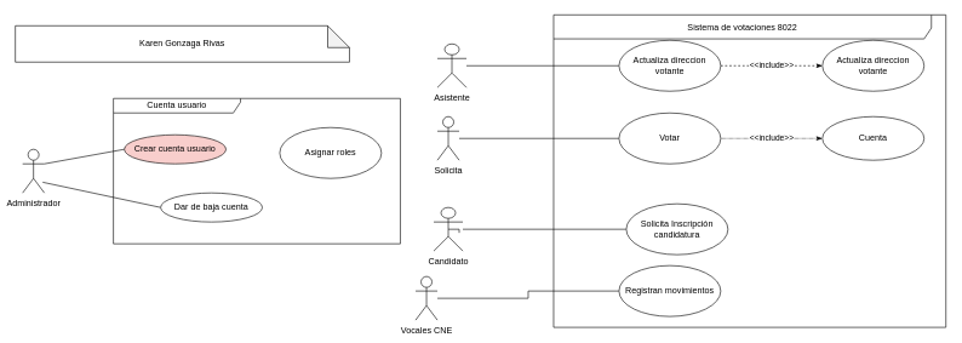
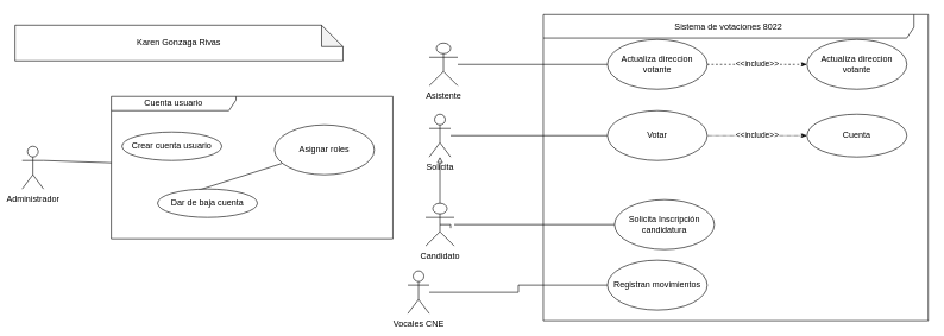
- <mxCell id="24" value="Crear cuenta usuario" style="ellipse;whiteSpace=wrap;html=1;fillColor=#f8cecc;" vertex="1" parent="1"><mxGeometry x="170" y="185" width="140" height="40" as="geometry" /></mxCell>
+ <mxCell id="24" value="Crear cuenta usuario" style="ellipse;whiteSpace=wrap;html=1;" vertex="1" parent="1"><mxGeometry x="170" y="185" width="140" height="40" as="geometry" /></mxCell>
- <mxCell id="21" style="rounded=0;orthogonalLoop=1;jettySize=auto;html=1;entryX=0;entryY=0.5;entryDx=0;entryDy=0;endArrow=none;endFill=0;exitX=1;exitY=0.333;exitDx=0;exitDy=0;exitPerimeter=0;" edge="1" parent="1" source="22" target="24"><mxGeometry relative="1" as="geometry" /></mxCell>
+ <mxCell id="21" style="rounded=0;orthogonalLoop=1;jettySize=auto;html=1;endArrow=none;endFill=0;exitX=1;exitY=0.333;exitDx=0;exitDy=0;exitPerimeter=0;" edge="1" parent="1" source="22" target="23"><mxGeometry relative="1" as="geometry" /></mxCell>
+ <mxCell id="10" style="edgeStyle=orthogonalEdgeStyle;rounded=0;orthogonalLoop=1;jettySize=auto;html=1;endArrow=block;endFill=0;exitX=0.5;exitY=0;exitDx=0;exitDy=0;exitPerimeter=0;" edge="1" parent="1" source="12" target="7"><mxGeometry relative="1" as="geometry"><mxPoint x="621" y="300" as="sourcePoint" /></mxGeometry></mxCell>
- <mxCell id="25" style="rounded=0;orthogonalLoop=1;jettySize=auto;html=1;exitX=0;exitY=0.5;exitDx=0;exitDy=0;endArrow=none;endFill=0;entryX=0.921;entryY=0.755;entryDx=0;entryDy=0;entryPerimeter=0;" edge="1" parent="1" source="26" target="22"><mxGeometry relative="1" as="geometry" /></mxCell>
+ <mxCell id="25" style="rounded=0;orthogonalLoop=1;jettySize=auto;html=1;exitX=0;exitY=0.5;exitDx=0;exitDy=0;endArrow=none;endFill=0;" edge="1" parent="1" source="26" target="27"><mxGeometry relative="1" as="geometry" /></mxCell>
